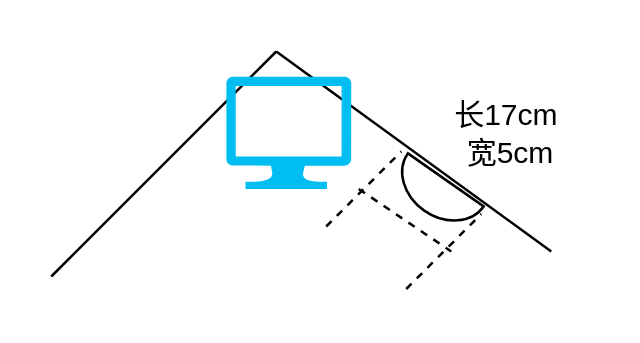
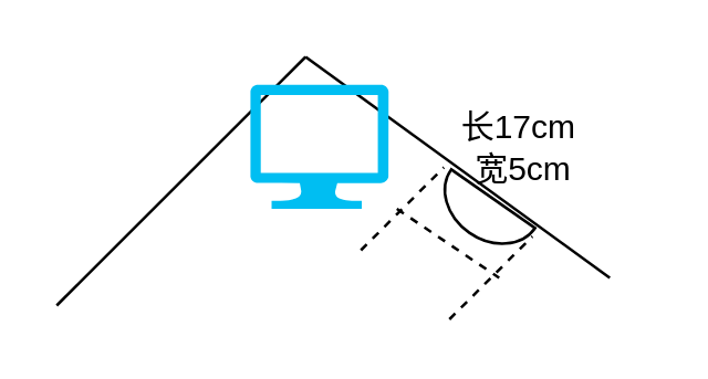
- <mxCell id="9" value="长17cm&amp;nbsp; 宽5cm" style="text;html=1;strokeColor=none;fillColor=none;align=center;verticalAlign=middle;whiteSpace=wrap;rounded=0;" vertex="1" parent="1"><mxGeometry x="173.5" y="42.5" width="60" height="20" as="geometry" /></mxCell>
+ <mxCell id="9" value="长17cm&amp;nbsp; 宽5cm" style="text;html=1;strokeColor=none;fillColor=none;align=center;verticalAlign=middle;whiteSpace=wrap;rounded=0;" vertex="1" parent="1"><mxGeometry x="158.5" y="42.5" width="60" height="20" as="geometry" /></mxCell>
